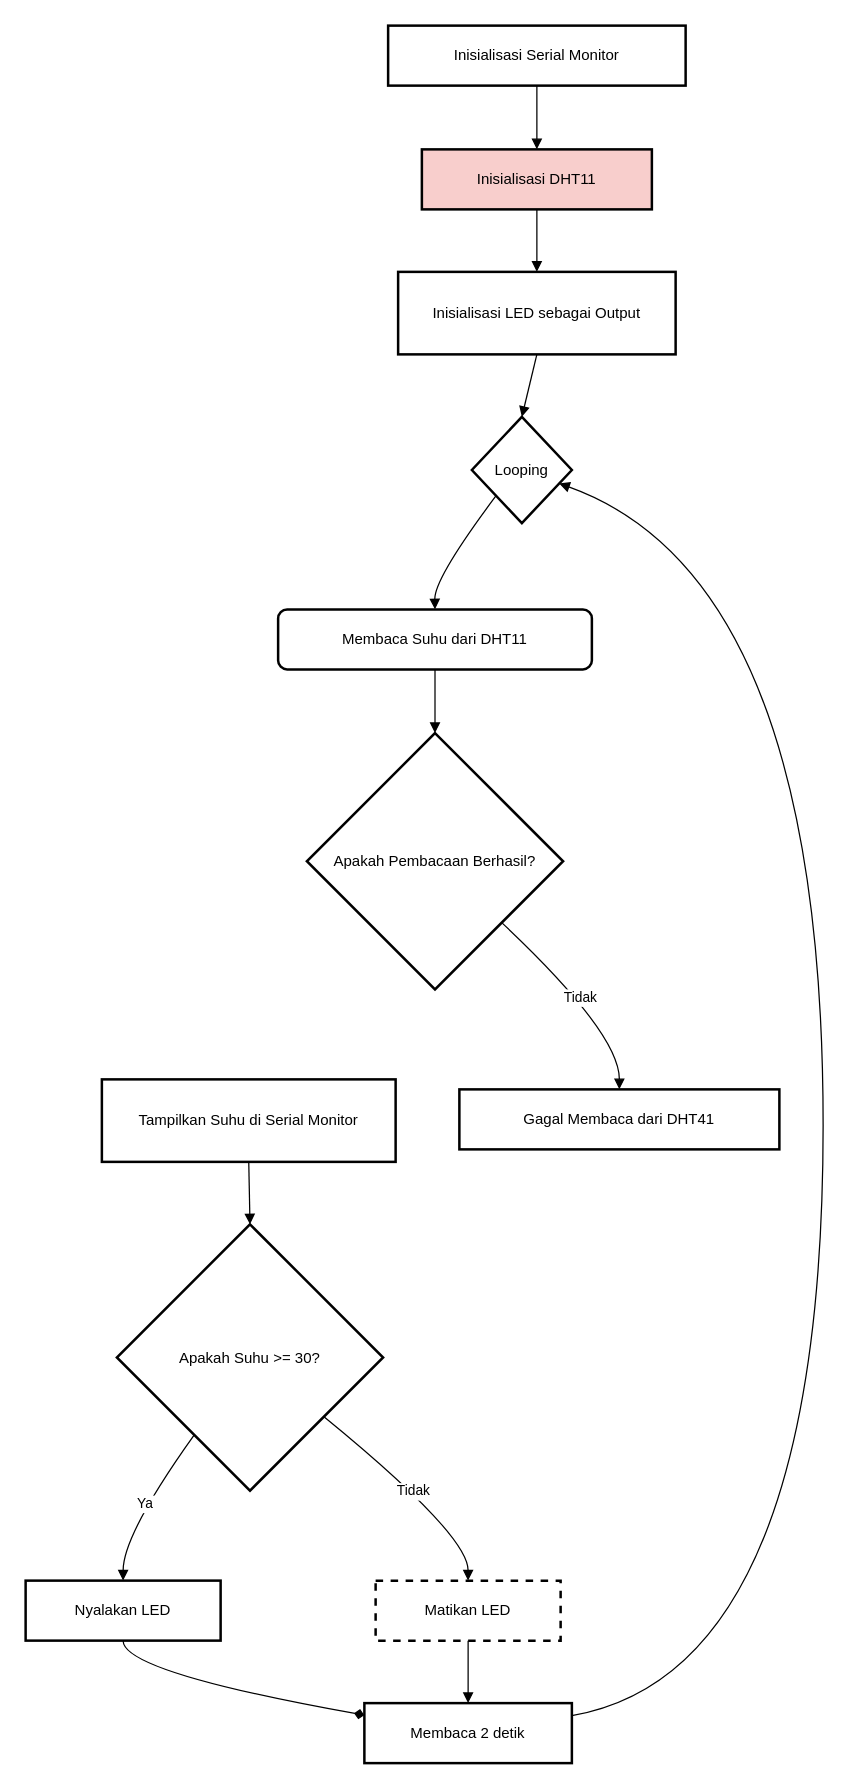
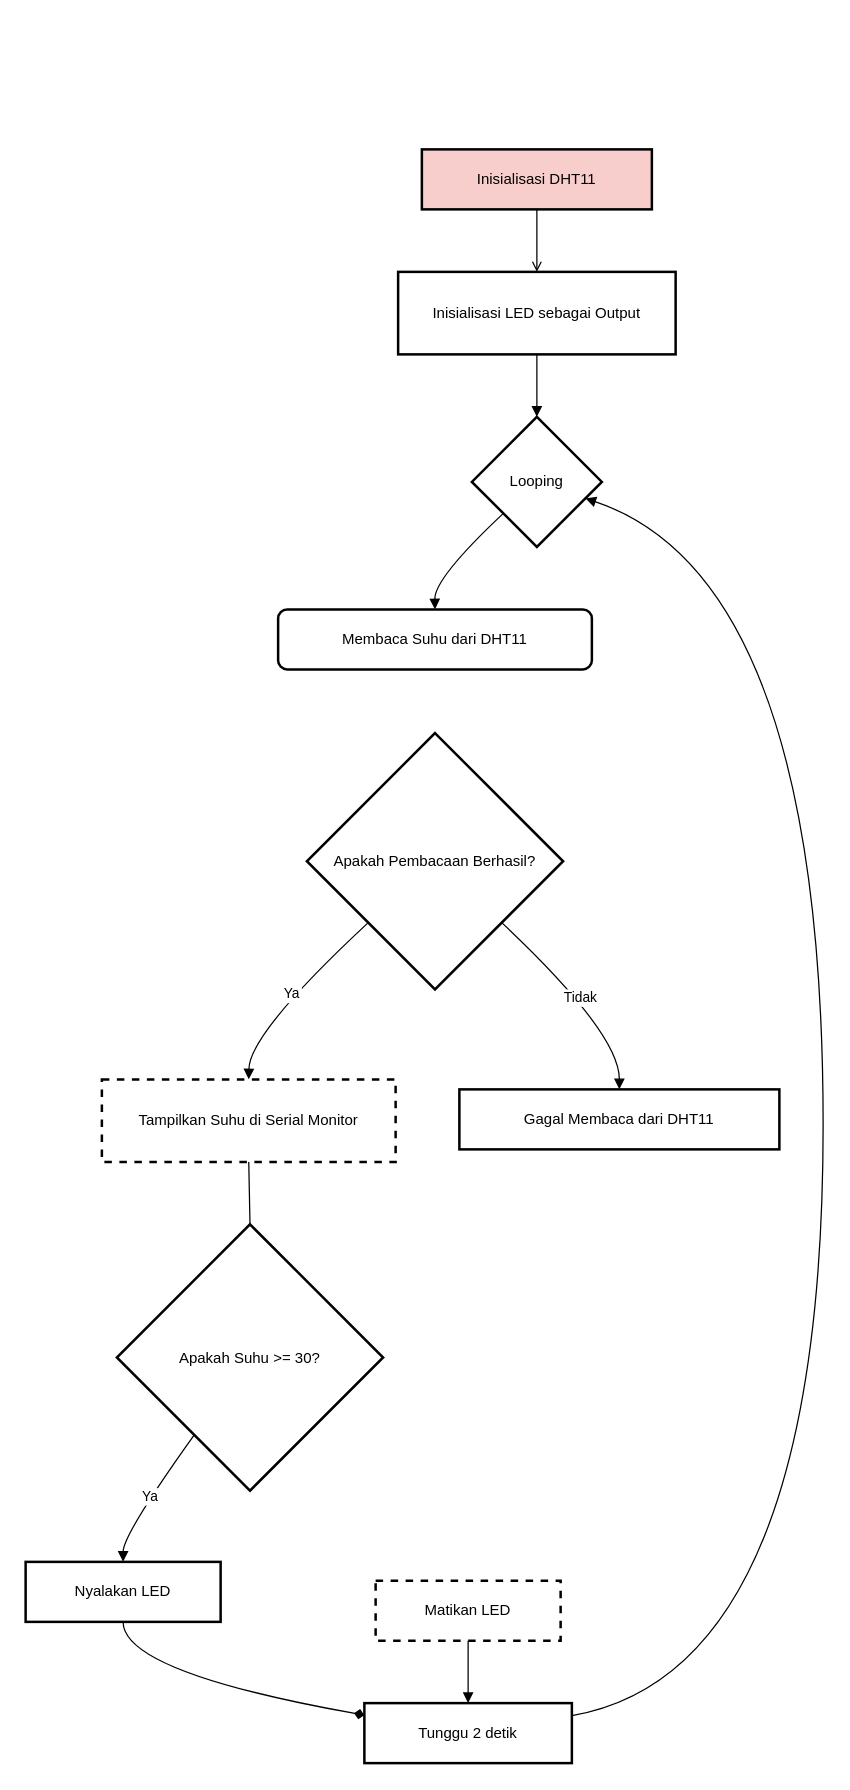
- <mxCell id="2" value="Inisialisasi Serial Monitor" style="whiteSpace=wrap;strokeWidth=2;" vertex="1" parent="1"><mxGeometry x="310" y="20" width="238" height="48" as="geometry" /></mxCell>
- <mxCell id="14" value="" style="curved=1;startArrow=none;endArrow=block;exitX=0.5;exitY=1.02;entryX=0.5;entryY=0;rounded=0;" edge="1" parent="1" source="2" target="3"><mxGeometry relative="1" as="geometry"><Array as="points" /></mxGeometry></mxCell>
- <mxCell id="15" value="" style="curved=1;startArrow=none;endArrow=block;exitX=0.5;exitY=1;entryX=0.5;entryY=0;rounded=0;" edge="1" parent="1" source="3" target="4"><mxGeometry relative="1" as="geometry"><Array as="points" /></mxGeometry></mxCell>
+ <mxCell id="15" value="" style="curved=1;startArrow=none;endArrow=open;exitX=0.5;exitY=1;entryX=0.5;entryY=0;rounded=0;" edge="1" parent="1" source="3" target="4"><mxGeometry relative="1" as="geometry"><Array as="points" /></mxGeometry></mxCell>
- <mxCell id="5" value="Looping" style="rhombus;strokeWidth=2;whiteSpace=wrap;" vertex="1" parent="1"><mxGeometry x="377" y="333" width="80" height="85" as="geometry" /></mxCell>
+ <mxCell id="5" value="Looping" style="rhombus;strokeWidth=2;whiteSpace=wrap;" vertex="1" parent="1"><mxGeometry x="377" y="333" width="104" height="104" as="geometry" /></mxCell>
- <mxCell id="18" value="" style="curved=1;startArrow=none;endArrow=block;exitX=0.5;exitY=1.01;entryX=0.5;entryY=0;rounded=0;" edge="1" parent="1" source="6" target="7"><mxGeometry relative="1" as="geometry"><Array as="points" /></mxGeometry></mxCell>
+ <mxCell id="19" value="Ya" style="curved=1;startArrow=none;endArrow=block;exitX=0;exitY=0.96;entryX=0.5;entryY=-0.01;rounded=0;" edge="1" parent="1" source="7" target="8"><mxGeometry relative="1" as="geometry"><Array as="points"><mxPoint x="199" y="826" /></Array></mxGeometry></mxCell>
- <mxCell id="9" value="Gagal Membaca dari DHT41" style="whiteSpace=wrap;strokeWidth=2;" vertex="1" parent="1"><mxGeometry x="367" y="871" width="256" height="48" as="geometry" /></mxCell>
+ <mxCell id="9" value="Gagal Membaca dari DHT11" style="whiteSpace=wrap;strokeWidth=2;" vertex="1" parent="1"><mxGeometry x="367" y="871" width="256" height="48" as="geometry" /></mxCell>
- <mxCell id="8" value="Tampilkan Suhu di Serial Monitor" style="whiteSpace=wrap;strokeWidth=2;" vertex="1" parent="1"><mxGeometry x="81" y="863" width="235" height="66" as="geometry" /></mxCell>
+ <mxCell id="8" value="Tampilkan Suhu di Serial Monitor" style="whiteSpace=wrap;strokeWidth=2;dashed=1;" vertex="1" parent="1"><mxGeometry x="81" y="863" width="235" height="66" as="geometry" /></mxCell>
- <mxCell id="21" value="" style="curved=1;startArrow=none;endArrow=block;exitX=0.5;exitY=0.99;entryX=0.5;entryY=0;rounded=0;" edge="1" parent="1" source="8" target="10"><mxGeometry relative="1" as="geometry"><Array as="points" /></mxGeometry></mxCell>
+ <mxCell id="21" value="" style="curved=1;startArrow=none;endArrow=none;exitX=0.5;exitY=0.99;entryX=0.5;entryY=0;rounded=0;" edge="1" parent="1" source="8" target="10"><mxGeometry relative="1" as="geometry"><Array as="points" /></mxGeometry></mxCell>
- <mxCell id="23" value="Tidak" style="curved=1;startArrow=none;endArrow=block;exitX=1;exitY=0.9;entryX=0.5;entryY=-0.01;rounded=0;" edge="1" parent="1" source="10" target="12"><mxGeometry relative="1" as="geometry"><Array as="points"><mxPoint x="374" y="1227" /></Array></mxGeometry></mxCell>
- <mxCell id="11" value="Nyalakan LED" style="whiteSpace=wrap;strokeWidth=2;" vertex="1" parent="1"><mxGeometry x="20" y="1264" width="156" height="48" as="geometry" /></mxCell>
+ <mxCell id="11" value="Nyalakan LED" style="whiteSpace=wrap;strokeWidth=2;" vertex="1" parent="1"><mxGeometry x="20" y="1249" width="156" height="48" as="geometry" /></mxCell>
- <mxCell id="13" value="Membaca 2 detik" style="whiteSpace=wrap;strokeWidth=2;" vertex="1" parent="1"><mxGeometry x="291" y="1362" width="166" height="48" as="geometry" /></mxCell>
+ <mxCell id="13" value="Tunggu 2 detik" style="whiteSpace=wrap;strokeWidth=2;" vertex="1" parent="1"><mxGeometry x="291" y="1362" width="166" height="48" as="geometry" /></mxCell>
